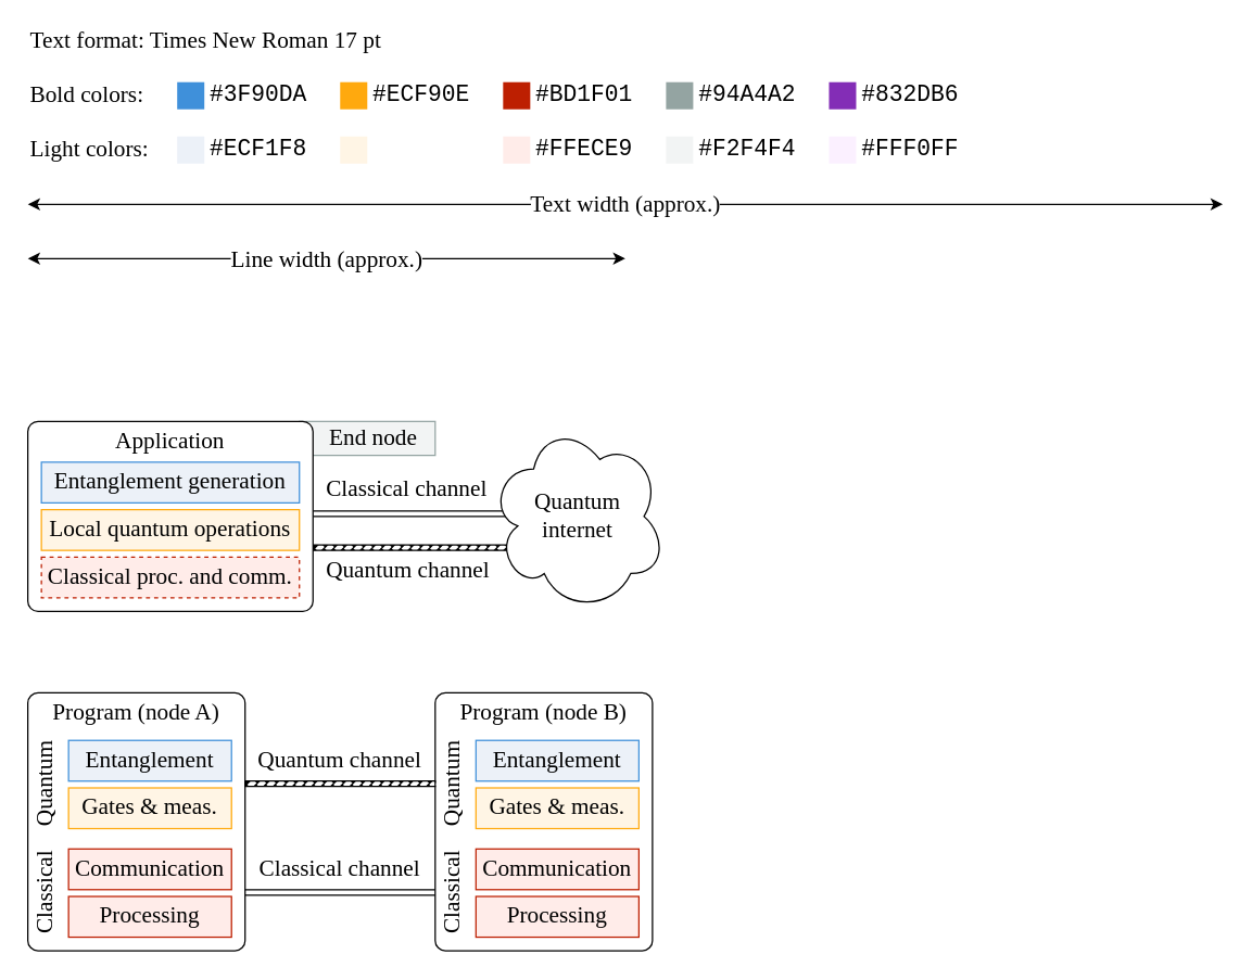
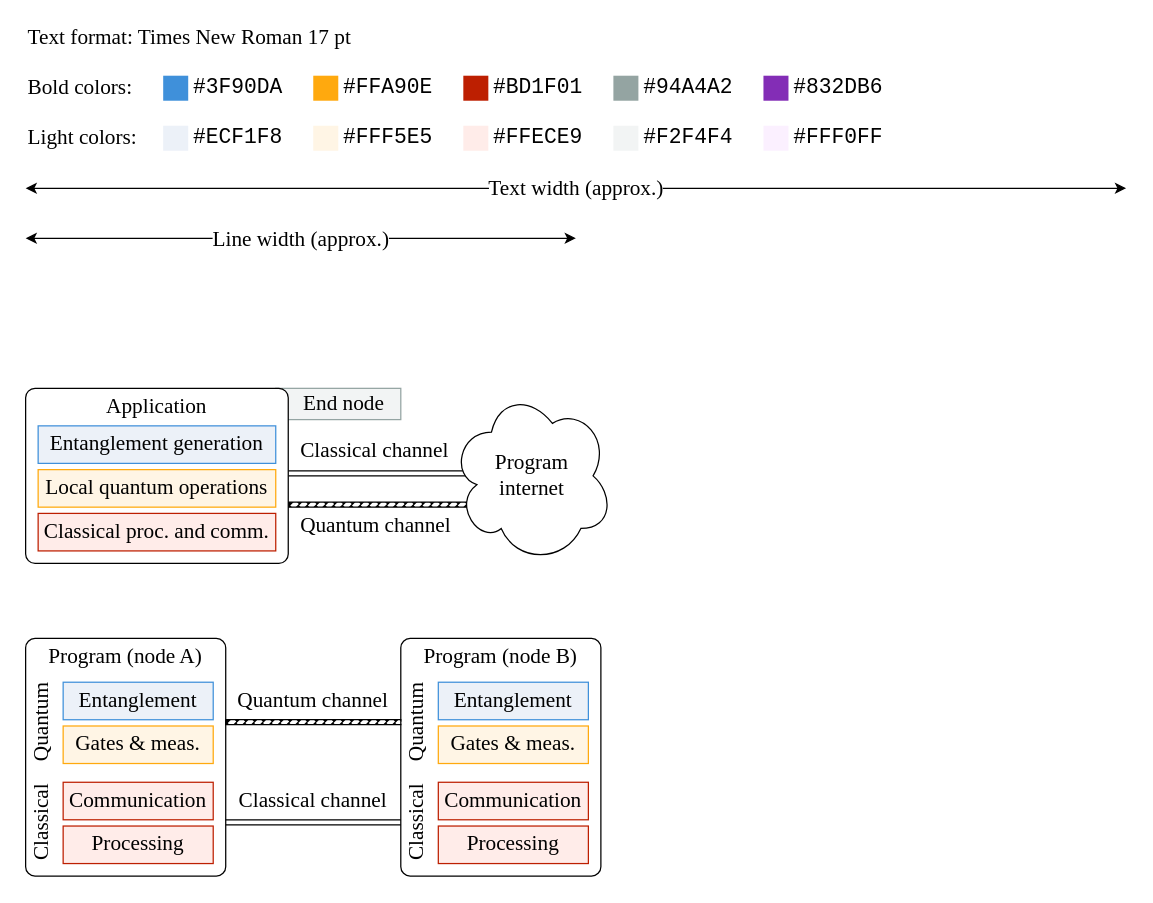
- <mxCell id="17" value="&lt;span style=&quot;text-align: left&quot;&gt;#ECF90E&lt;/span&gt;" style="text;html=1;strokeColor=none;fillColor=none;align=center;verticalAlign=middle;whiteSpace=wrap;rounded=0;fontFamily=Courier New;fontSize=17;" parent="1" vertex="1"><mxGeometry x="270" y="60" width="80" height="20" as="geometry" /></mxCell>
+ <mxCell id="17" value="&lt;span style=&quot;text-align: left&quot;&gt;#FFA90E&lt;/span&gt;" style="text;html=1;strokeColor=none;fillColor=none;align=center;verticalAlign=middle;whiteSpace=wrap;rounded=0;fontFamily=Courier New;fontSize=17;" parent="1" vertex="1"><mxGeometry x="270" y="60" width="80" height="20" as="geometry" /></mxCell>
+ <mxCell id="26" value="&lt;span style=&quot;text-align: left&quot;&gt;#&lt;/span&gt;FFF5E5" style="text;html=1;strokeColor=none;fillColor=none;align=center;verticalAlign=middle;whiteSpace=wrap;rounded=0;fontFamily=Courier New;fontSize=17;" parent="1" vertex="1"><mxGeometry x="270" y="100" width="80" height="20" as="geometry" /></mxCell>
- <mxCell id="37" value="&lt;div style=&quot;font-size: 17px;&quot;&gt;Quantum&lt;/div&gt;&lt;div style=&quot;font-size: 17px;&quot;&gt;internet&lt;br style=&quot;font-size: 17px;&quot;&gt;&lt;/div&gt;" style="ellipse;shape=cloud;whiteSpace=wrap;html=1;fontFamily=Times New Roman;fontSize=17;sketch=0;strokeColor=default;" parent="1" vertex="1"><mxGeometry x="360" y="310" width="130" height="140" as="geometry" /></mxCell>
+ <mxCell id="37" value="&lt;div style=&quot;font-size: 17px;&quot;&gt;Program&lt;/div&gt;&lt;div style=&quot;font-size: 17px;&quot;&gt;internet&lt;br style=&quot;font-size: 17px;&quot;&gt;&lt;/div&gt;" style="ellipse;shape=cloud;whiteSpace=wrap;html=1;fontFamily=Times New Roman;fontSize=17;sketch=0;strokeColor=default;" parent="1" vertex="1"><mxGeometry x="360" y="310" width="130" height="140" as="geometry" /></mxCell>
- <mxCell id="36" value="Classical proc. and comm." style="rounded=0;whiteSpace=wrap;html=1;strokeWidth=1;fontFamily=Times New Roman;fontSize=17;align=center;spacing=0;fillColor=#FFECE9;strokeColor=#BD1F01;dashed=1;" parent="1" vertex="1"><mxGeometry x="30" y="410" width="190" height="30" as="geometry" /></mxCell>
+ <mxCell id="36" value="Classical proc. and comm." style="rounded=0;whiteSpace=wrap;html=1;strokeWidth=1;fontFamily=Times New Roman;fontSize=17;align=center;spacing=0;fillColor=#FFECE9;strokeColor=#BD1F01;" parent="1" vertex="1"><mxGeometry x="30" y="410" width="190" height="30" as="geometry" /></mxCell>
